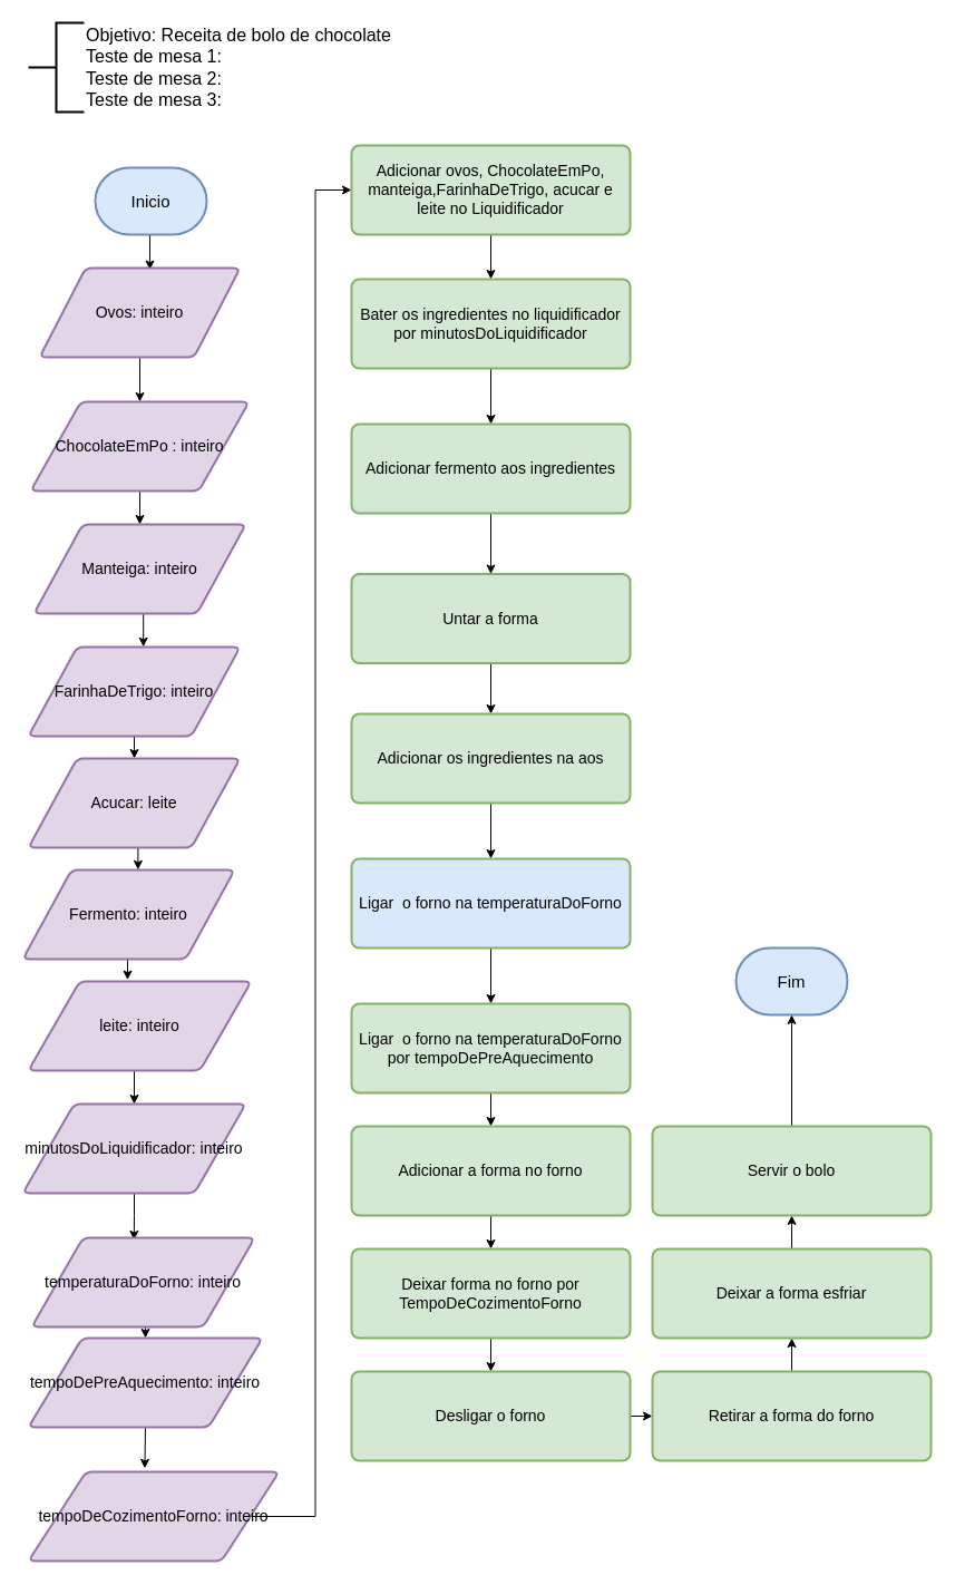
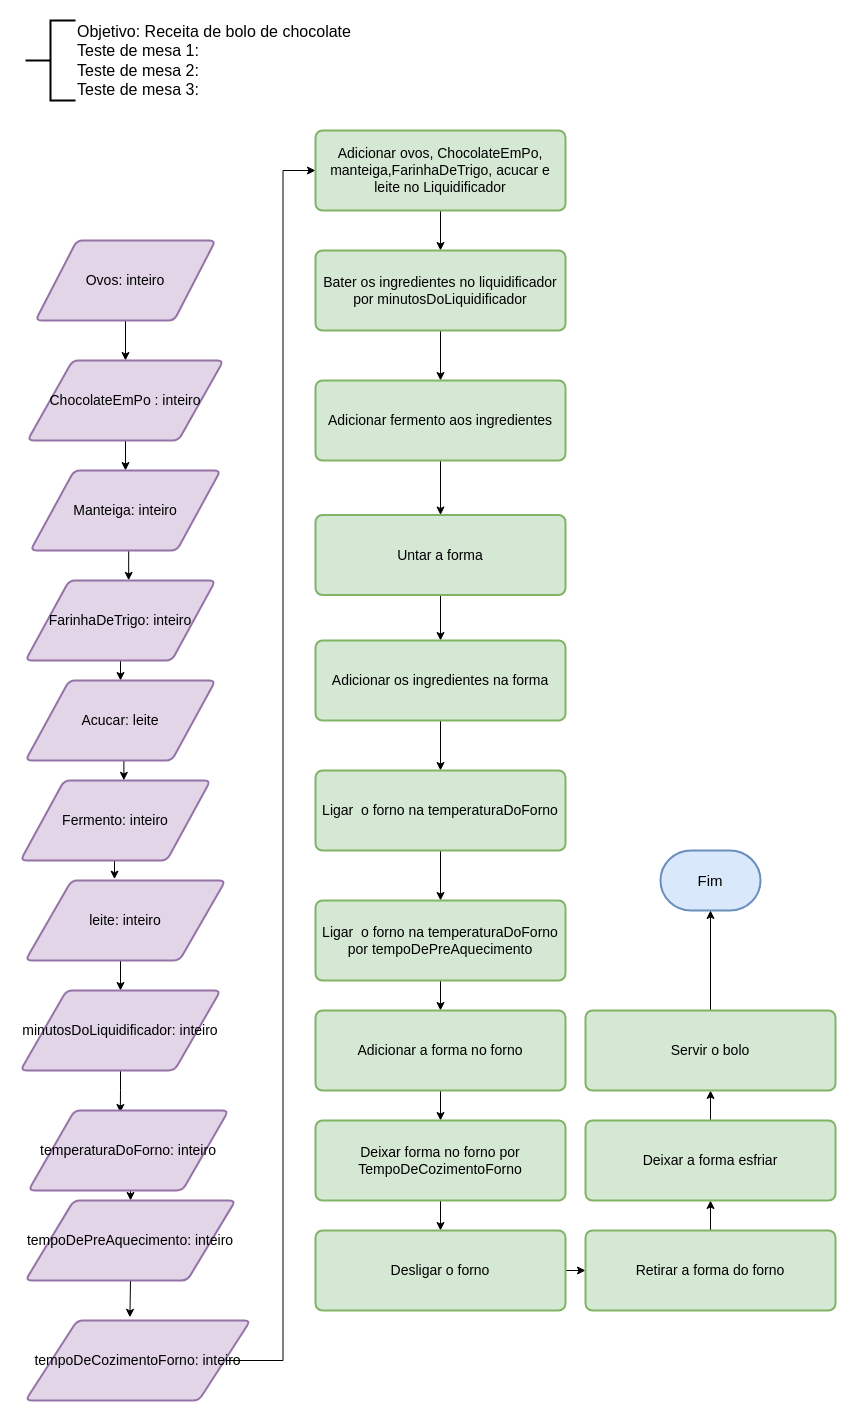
- <mxCell id="4" value="&lt;font style=&quot;font-size: 15px&quot;&gt;Inicio&lt;/font&gt;" style="strokeWidth=2;html=1;shape=mxgraph.flowchart.terminator;whiteSpace=wrap;fillColor=#dae8fc;strokeColor=#6c8ebf;" parent="1" vertex="1"><mxGeometry x="85" y="150" width="100" height="60" as="geometry" /></mxCell>
- <mxCell id="3" style="edgeStyle=orthogonalEdgeStyle;rounded=0;orthogonalLoop=1;jettySize=auto;html=1;exitX=0.5;exitY=1;exitDx=0;exitDy=0;exitPerimeter=0;entryX=0.55;entryY=0.02;entryDx=0;entryDy=0;entryPerimeter=0;" edge="1" parent="1" source="4" target="11"><mxGeometry relative="1" as="geometry" /></mxCell>
- <mxCell id="37" value="&lt;font style=&quot;font-size: 14px&quot;&gt;Adicionar os ingredientes na aos&lt;/font&gt;" style="rounded=1;whiteSpace=wrap;html=1;absoluteArcSize=1;arcSize=14;strokeWidth=2;fillColor=#d5e8d4;strokeColor=#82b366;" vertex="1" parent="1"><mxGeometry x="315" y="640" width="250" height="80" as="geometry" /></mxCell>
+ <mxCell id="37" value="&lt;font style=&quot;font-size: 14px&quot;&gt;Adicionar os ingredientes na forma&lt;/font&gt;" style="rounded=1;whiteSpace=wrap;html=1;absoluteArcSize=1;arcSize=14;strokeWidth=2;fillColor=#d5e8d4;strokeColor=#82b366;" vertex="1" parent="1"><mxGeometry x="315" y="640" width="250" height="80" as="geometry" /></mxCell>
- <mxCell id="39" value="&lt;span style=&quot;font-size: 14px&quot;&gt;Ligar&amp;nbsp; o forno na temperaturaDoForno&lt;/span&gt;" style="rounded=1;whiteSpace=wrap;html=1;absoluteArcSize=1;arcSize=14;strokeWidth=2;fillColor=#dae8fc;strokeColor=#82b366;" vertex="1" parent="1"><mxGeometry x="315" y="770" width="250" height="80" as="geometry" /></mxCell>
+ <mxCell id="39" value="&lt;span style=&quot;font-size: 14px&quot;&gt;Ligar&amp;nbsp; o forno na temperaturaDoForno&lt;/span&gt;" style="rounded=1;whiteSpace=wrap;html=1;absoluteArcSize=1;arcSize=14;strokeWidth=2;fillColor=#d5e8d4;strokeColor=#82b366;" vertex="1" parent="1"><mxGeometry x="315" y="770" width="250" height="80" as="geometry" /></mxCell>
